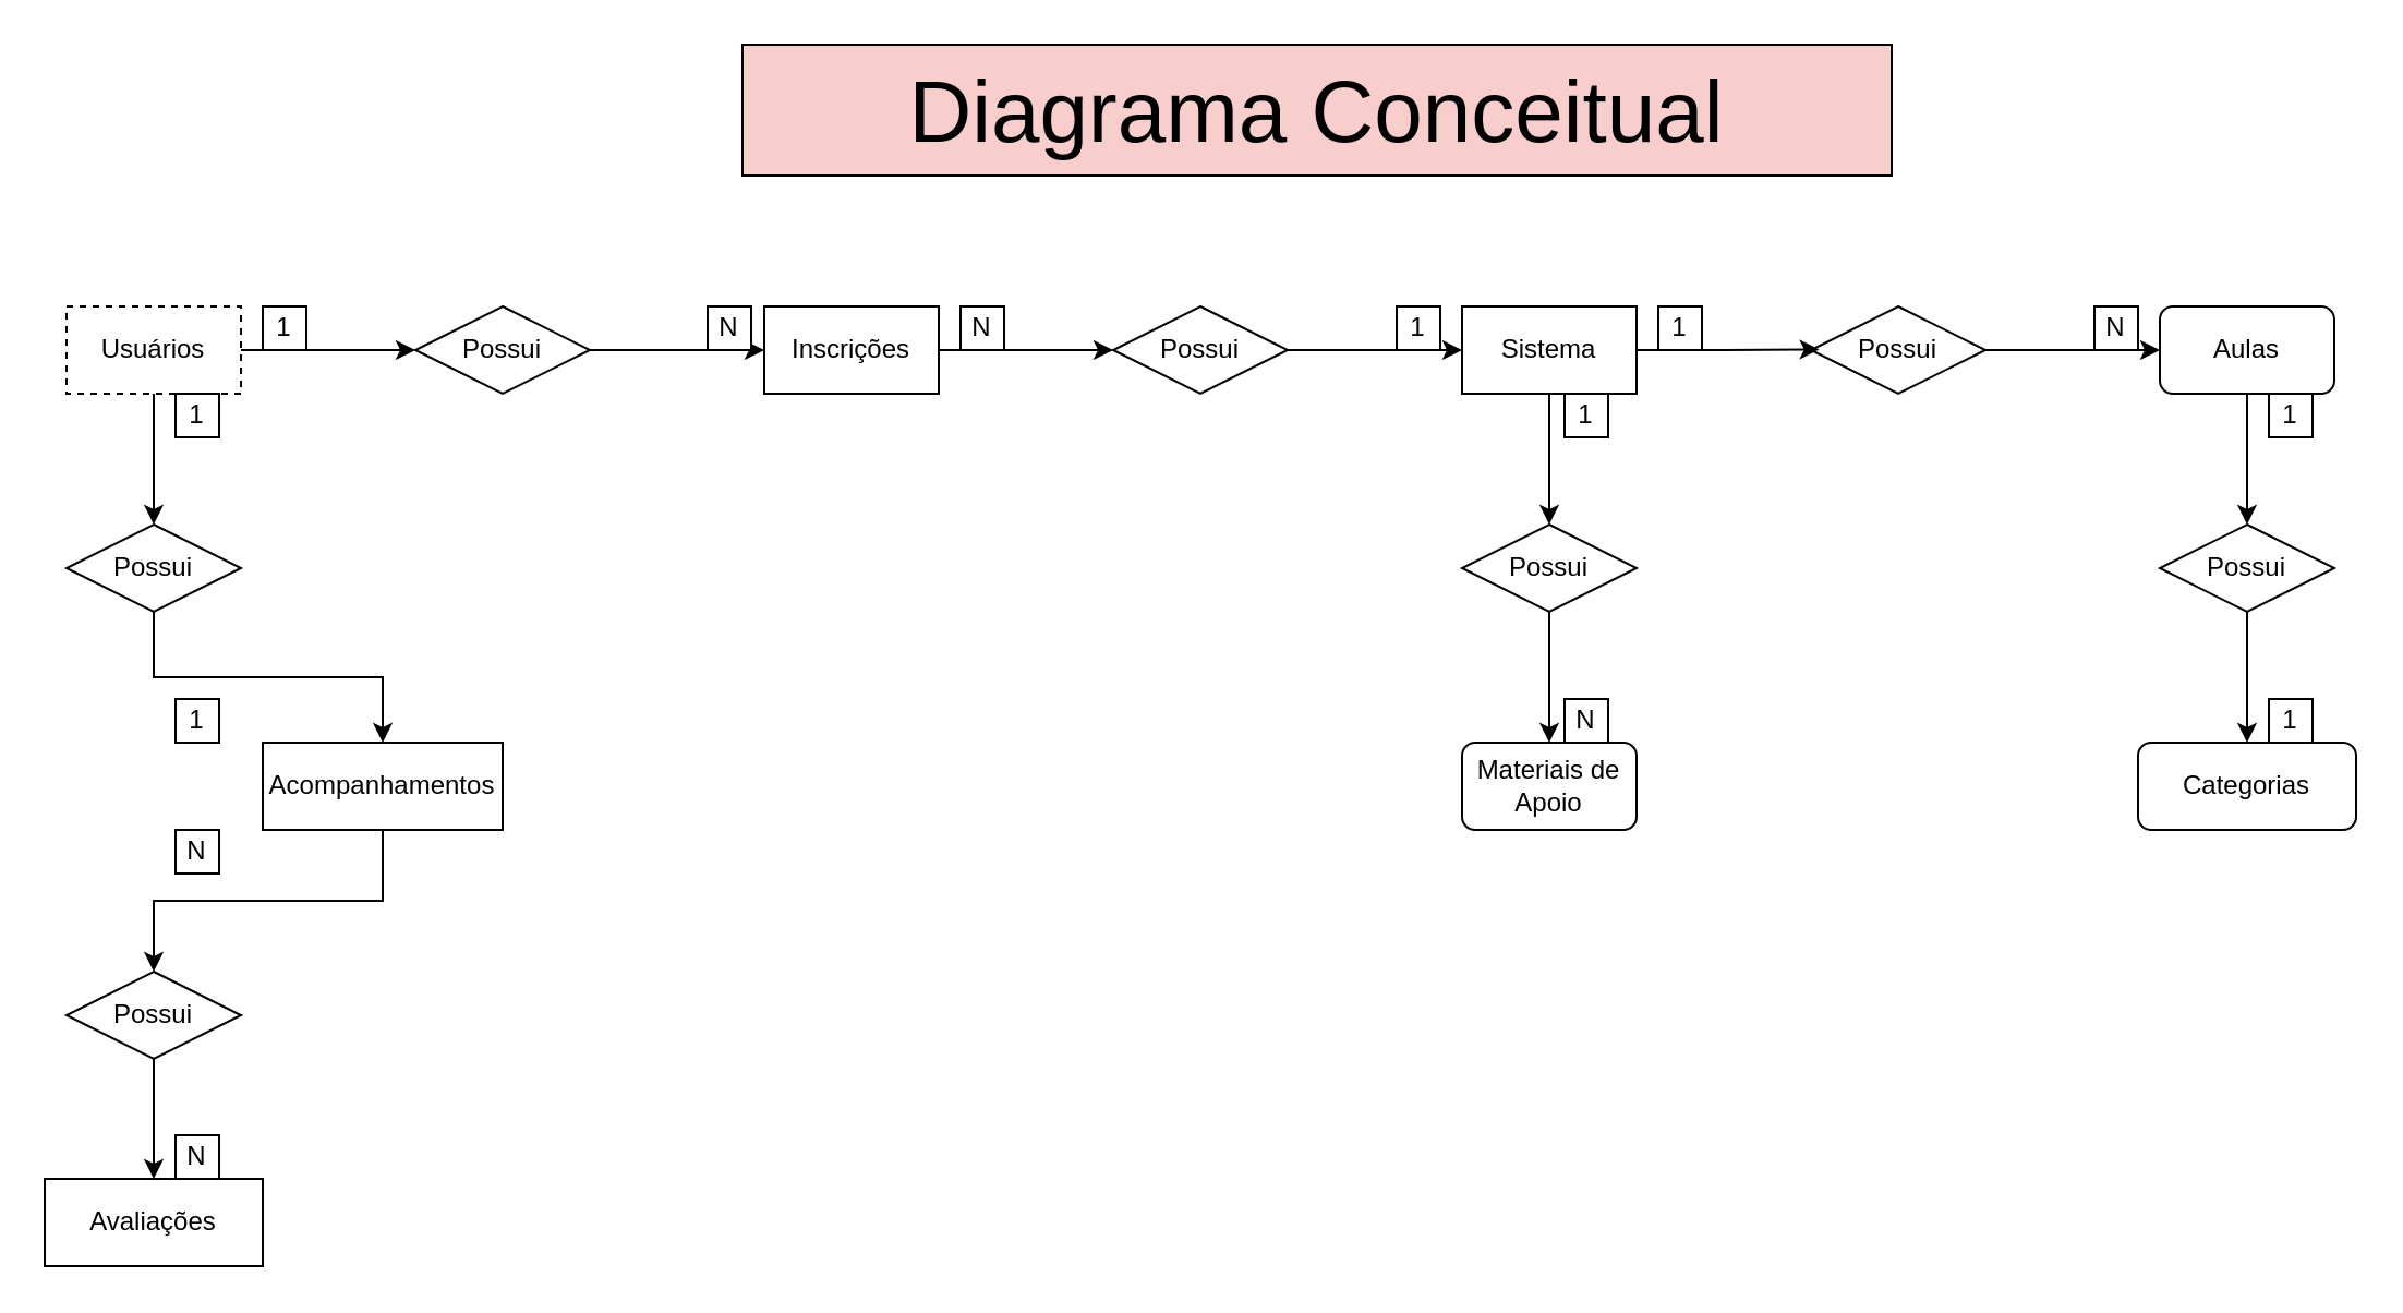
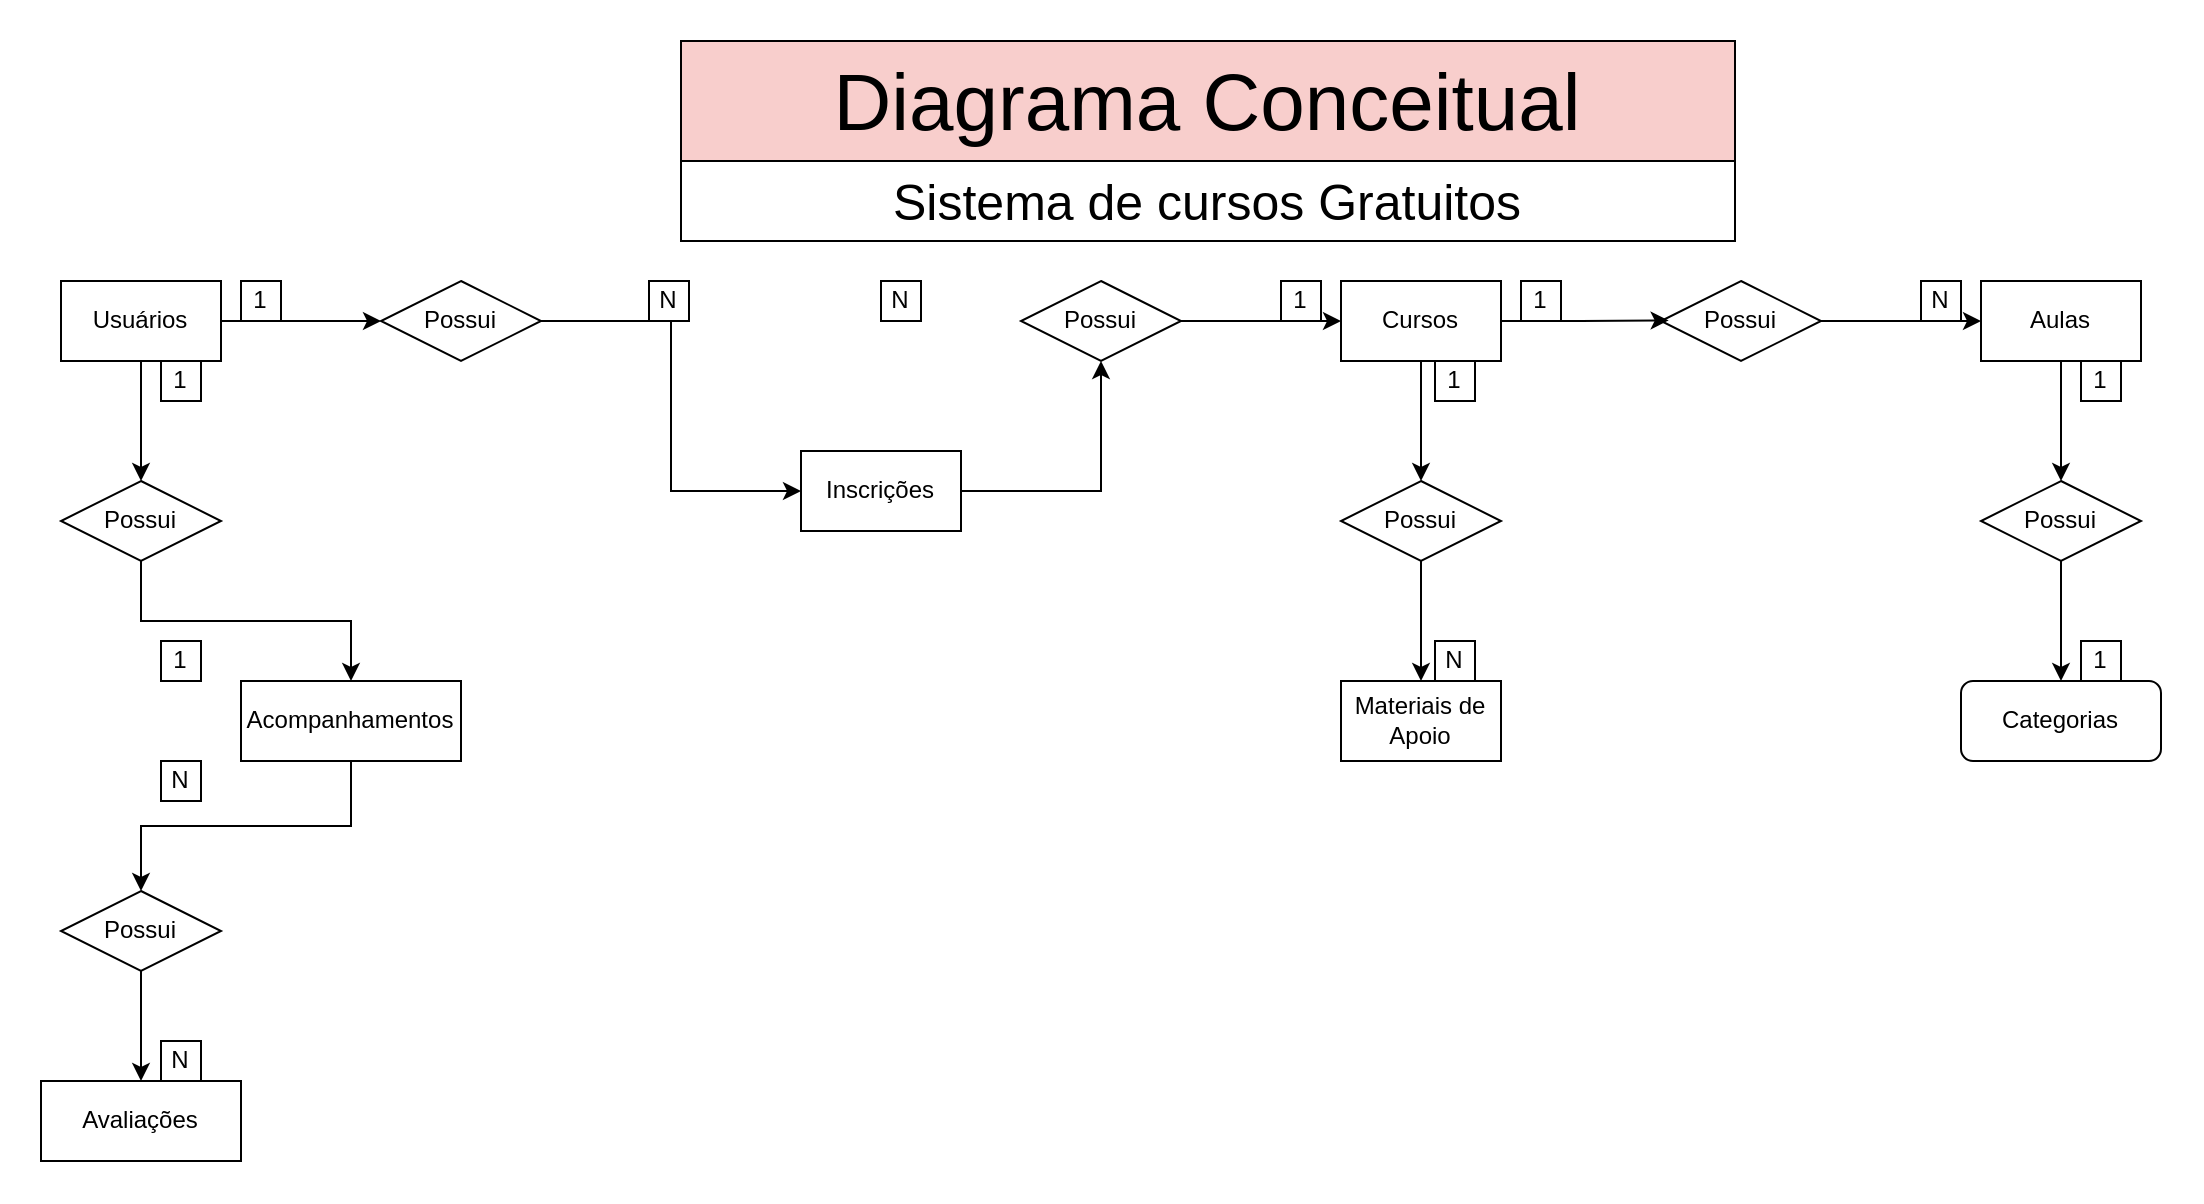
+ <mxCell id="3" value="Sistema de cursos Gratuitos" style="rounded=0;whiteSpace=wrap;html=1;fontSize=25;" vertex="1" parent="1"><mxGeometry x="340" y="80" width="527" height="40" as="geometry" /></mxCell>
- <mxCell id="6" value="Usuários" style="rounded=0;whiteSpace=wrap;html=1;strokeColor=default;align=center;verticalAlign=middle;fontFamily=Helvetica;fontSize=12;fontColor=default;fillColor=default;dashed=1;" vertex="1" parent="1"><mxGeometry x="30" y="140" width="80" height="40" as="geometry" /></mxCell>
+ <mxCell id="6" value="Usuários" style="rounded=0;whiteSpace=wrap;html=1;strokeColor=default;align=center;verticalAlign=middle;fontFamily=Helvetica;fontSize=12;fontColor=default;fillColor=default;" vertex="1" parent="1"><mxGeometry x="30" y="140" width="80" height="40" as="geometry" /></mxCell>
- <mxCell id="10" value="Inscrições" style="rounded=0;whiteSpace=wrap;html=1;strokeColor=default;align=center;verticalAlign=middle;fontFamily=Helvetica;fontSize=12;fontColor=default;fillColor=default;" vertex="1" parent="1"><mxGeometry x="350" y="140" width="80" height="40" as="geometry" /></mxCell>
+ <mxCell id="10" value="Inscrições" style="rounded=0;whiteSpace=wrap;html=1;strokeColor=default;align=center;verticalAlign=middle;fontFamily=Helvetica;fontSize=12;fontColor=default;fillColor=default;" vertex="1" parent="1"><mxGeometry x="400" y="225" width="80" height="40" as="geometry" /></mxCell>
- <mxCell id="14" value="Sistema" style="rounded=0;whiteSpace=wrap;html=1;strokeColor=default;align=center;verticalAlign=middle;fontFamily=Helvetica;fontSize=12;fontColor=default;fillColor=default;" vertex="1" parent="1"><mxGeometry x="670" y="140" width="80" height="40" as="geometry" /></mxCell>
+ <mxCell id="14" value="Cursos" style="rounded=0;whiteSpace=wrap;html=1;strokeColor=default;align=center;verticalAlign=middle;fontFamily=Helvetica;fontSize=12;fontColor=default;fillColor=default;" vertex="1" parent="1"><mxGeometry x="670" y="140" width="80" height="40" as="geometry" /></mxCell>
- <mxCell id="18" value="Aulas" style="whiteSpace=wrap;html=1;strokeColor=default;align=center;verticalAlign=middle;fontFamily=Helvetica;fontSize=12;fontColor=default;fillColor=default;rounded=1;" vertex="1" parent="1"><mxGeometry x="990" y="140" width="80" height="40" as="geometry" /></mxCell>
+ <mxCell id="18" value="Aulas" style="rounded=0;whiteSpace=wrap;html=1;strokeColor=default;align=center;verticalAlign=middle;fontFamily=Helvetica;fontSize=12;fontColor=default;fillColor=default;" vertex="1" parent="1"><mxGeometry x="990" y="140" width="80" height="40" as="geometry" /></mxCell>
- <mxCell id="44" value="Materiais de Apoio" style="whiteSpace=wrap;html=1;strokeColor=default;align=center;verticalAlign=middle;fontFamily=Helvetica;fontSize=12;fontColor=default;fillColor=default;rounded=1;" vertex="1" parent="1"><mxGeometry x="670" y="340" width="80" height="40" as="geometry" /></mxCell>
+ <mxCell id="44" value="Materiais de Apoio" style="rounded=0;whiteSpace=wrap;html=1;strokeColor=default;align=center;verticalAlign=middle;fontFamily=Helvetica;fontSize=12;fontColor=default;fillColor=default;" vertex="1" parent="1"><mxGeometry x="670" y="340" width="80" height="40" as="geometry" /></mxCell>
